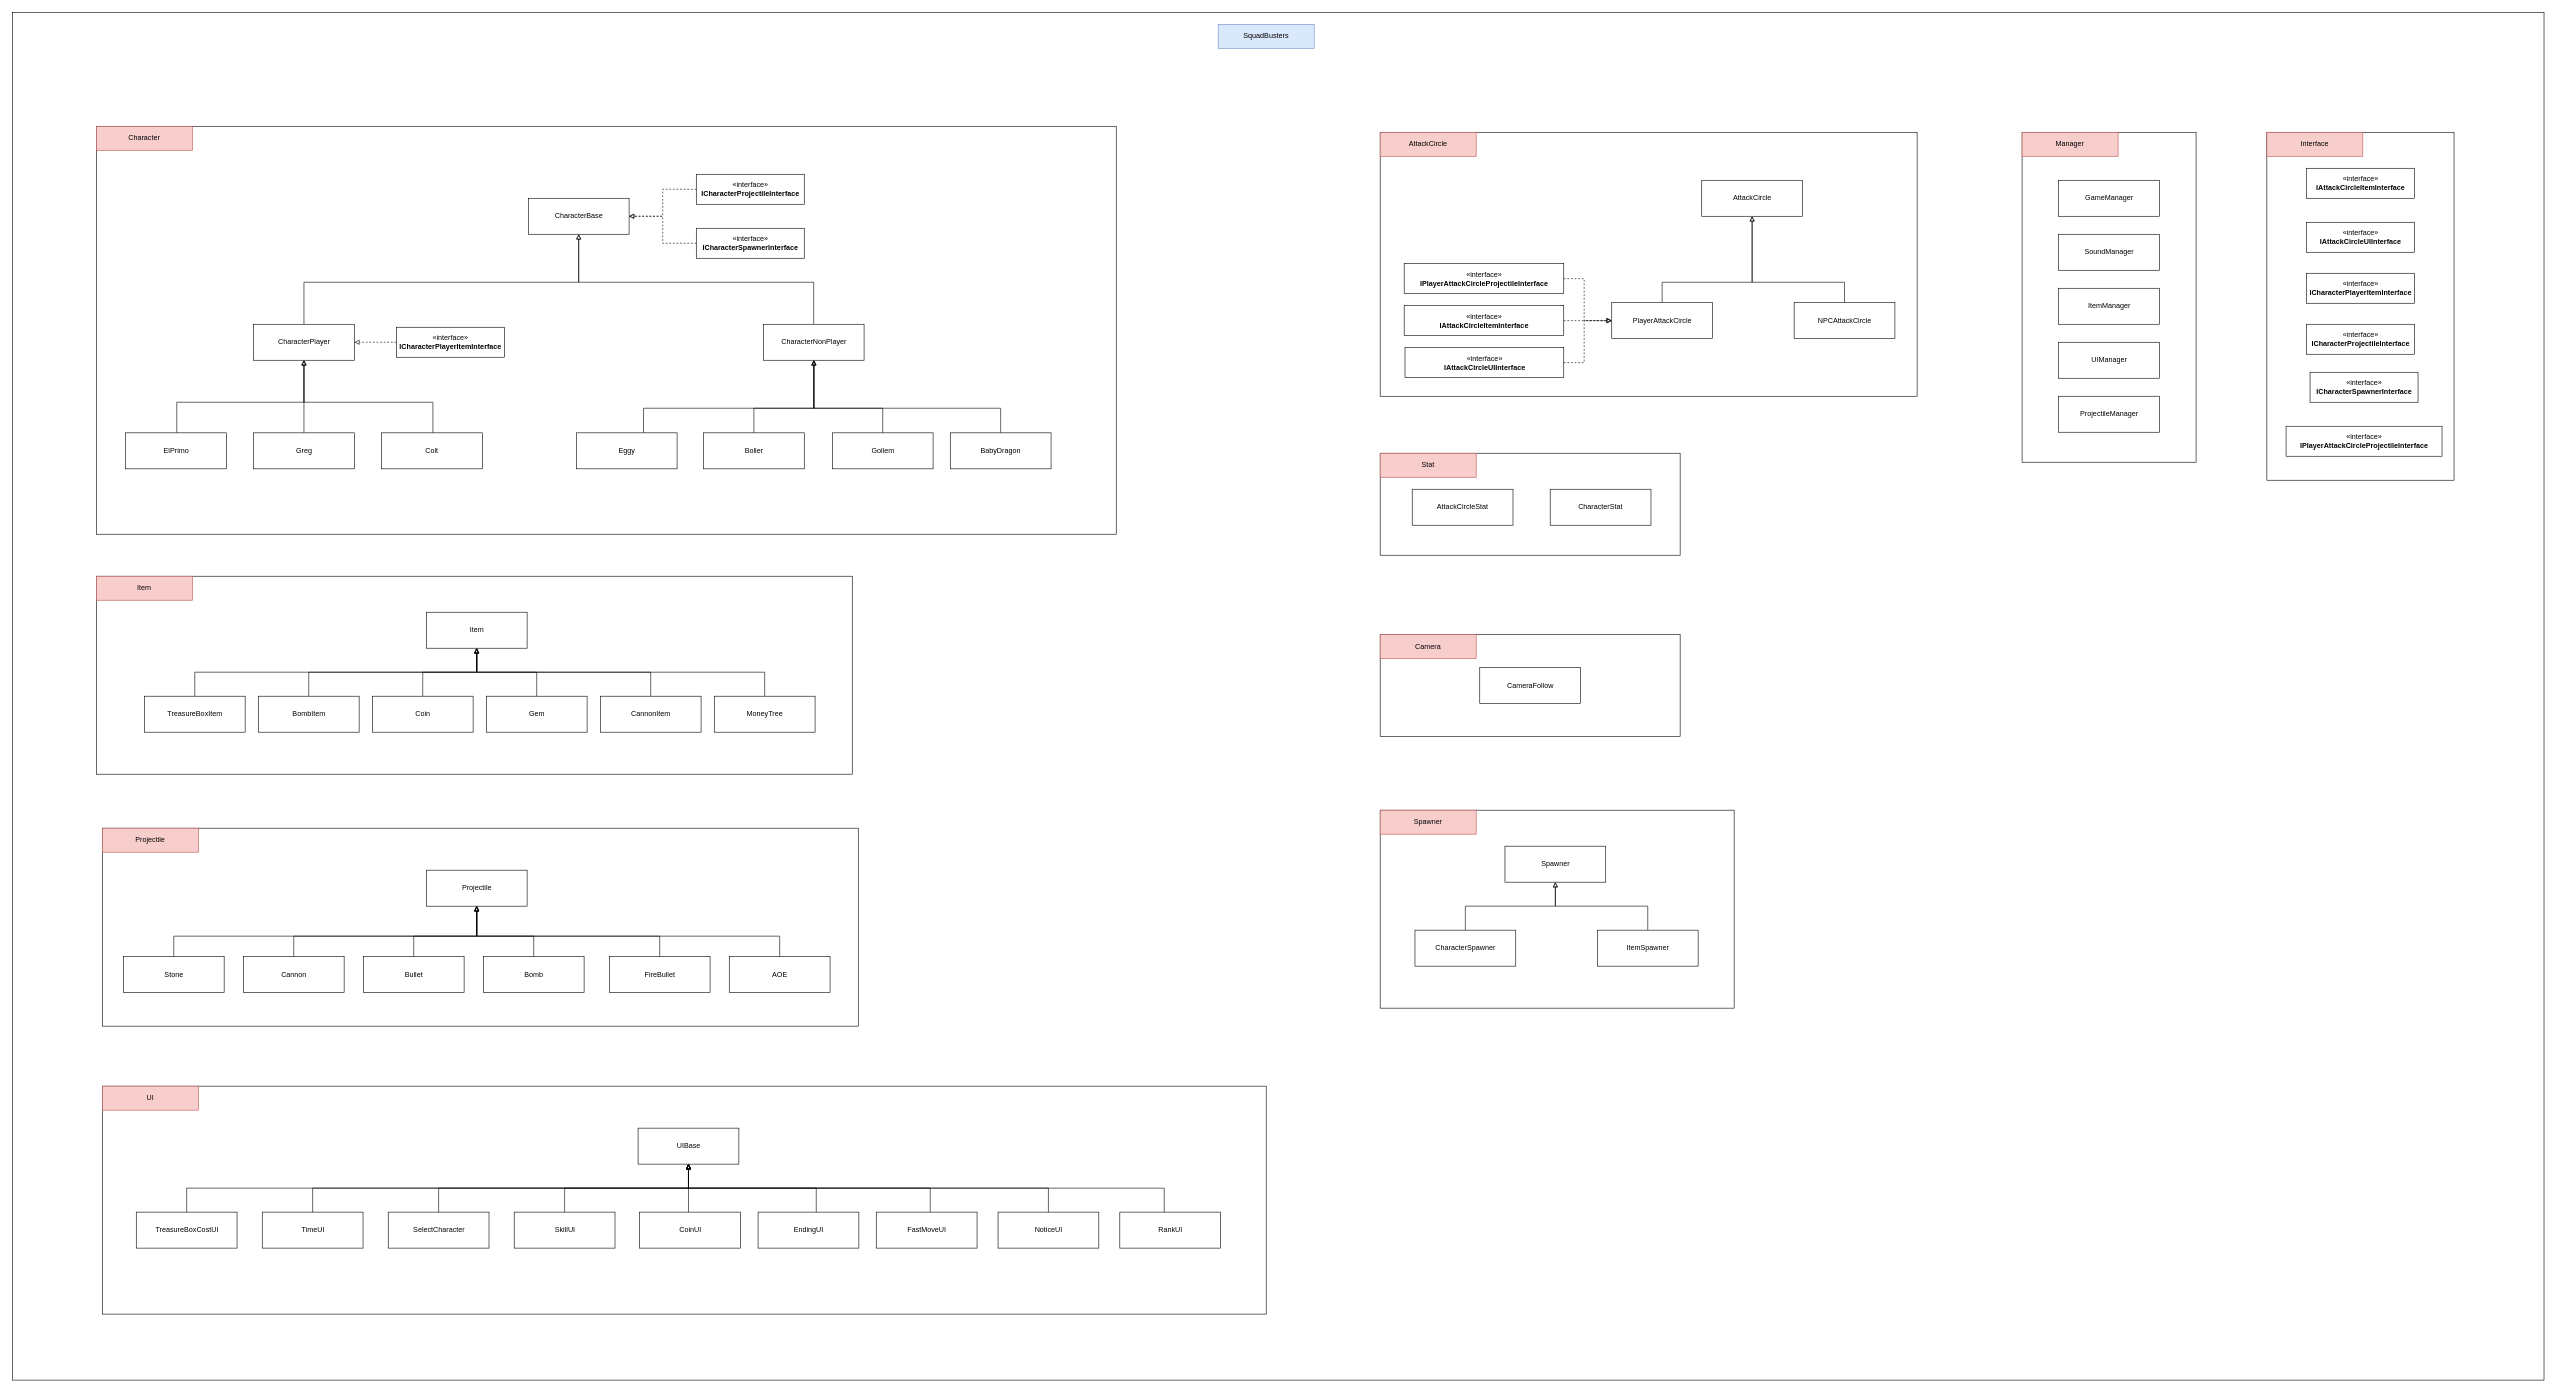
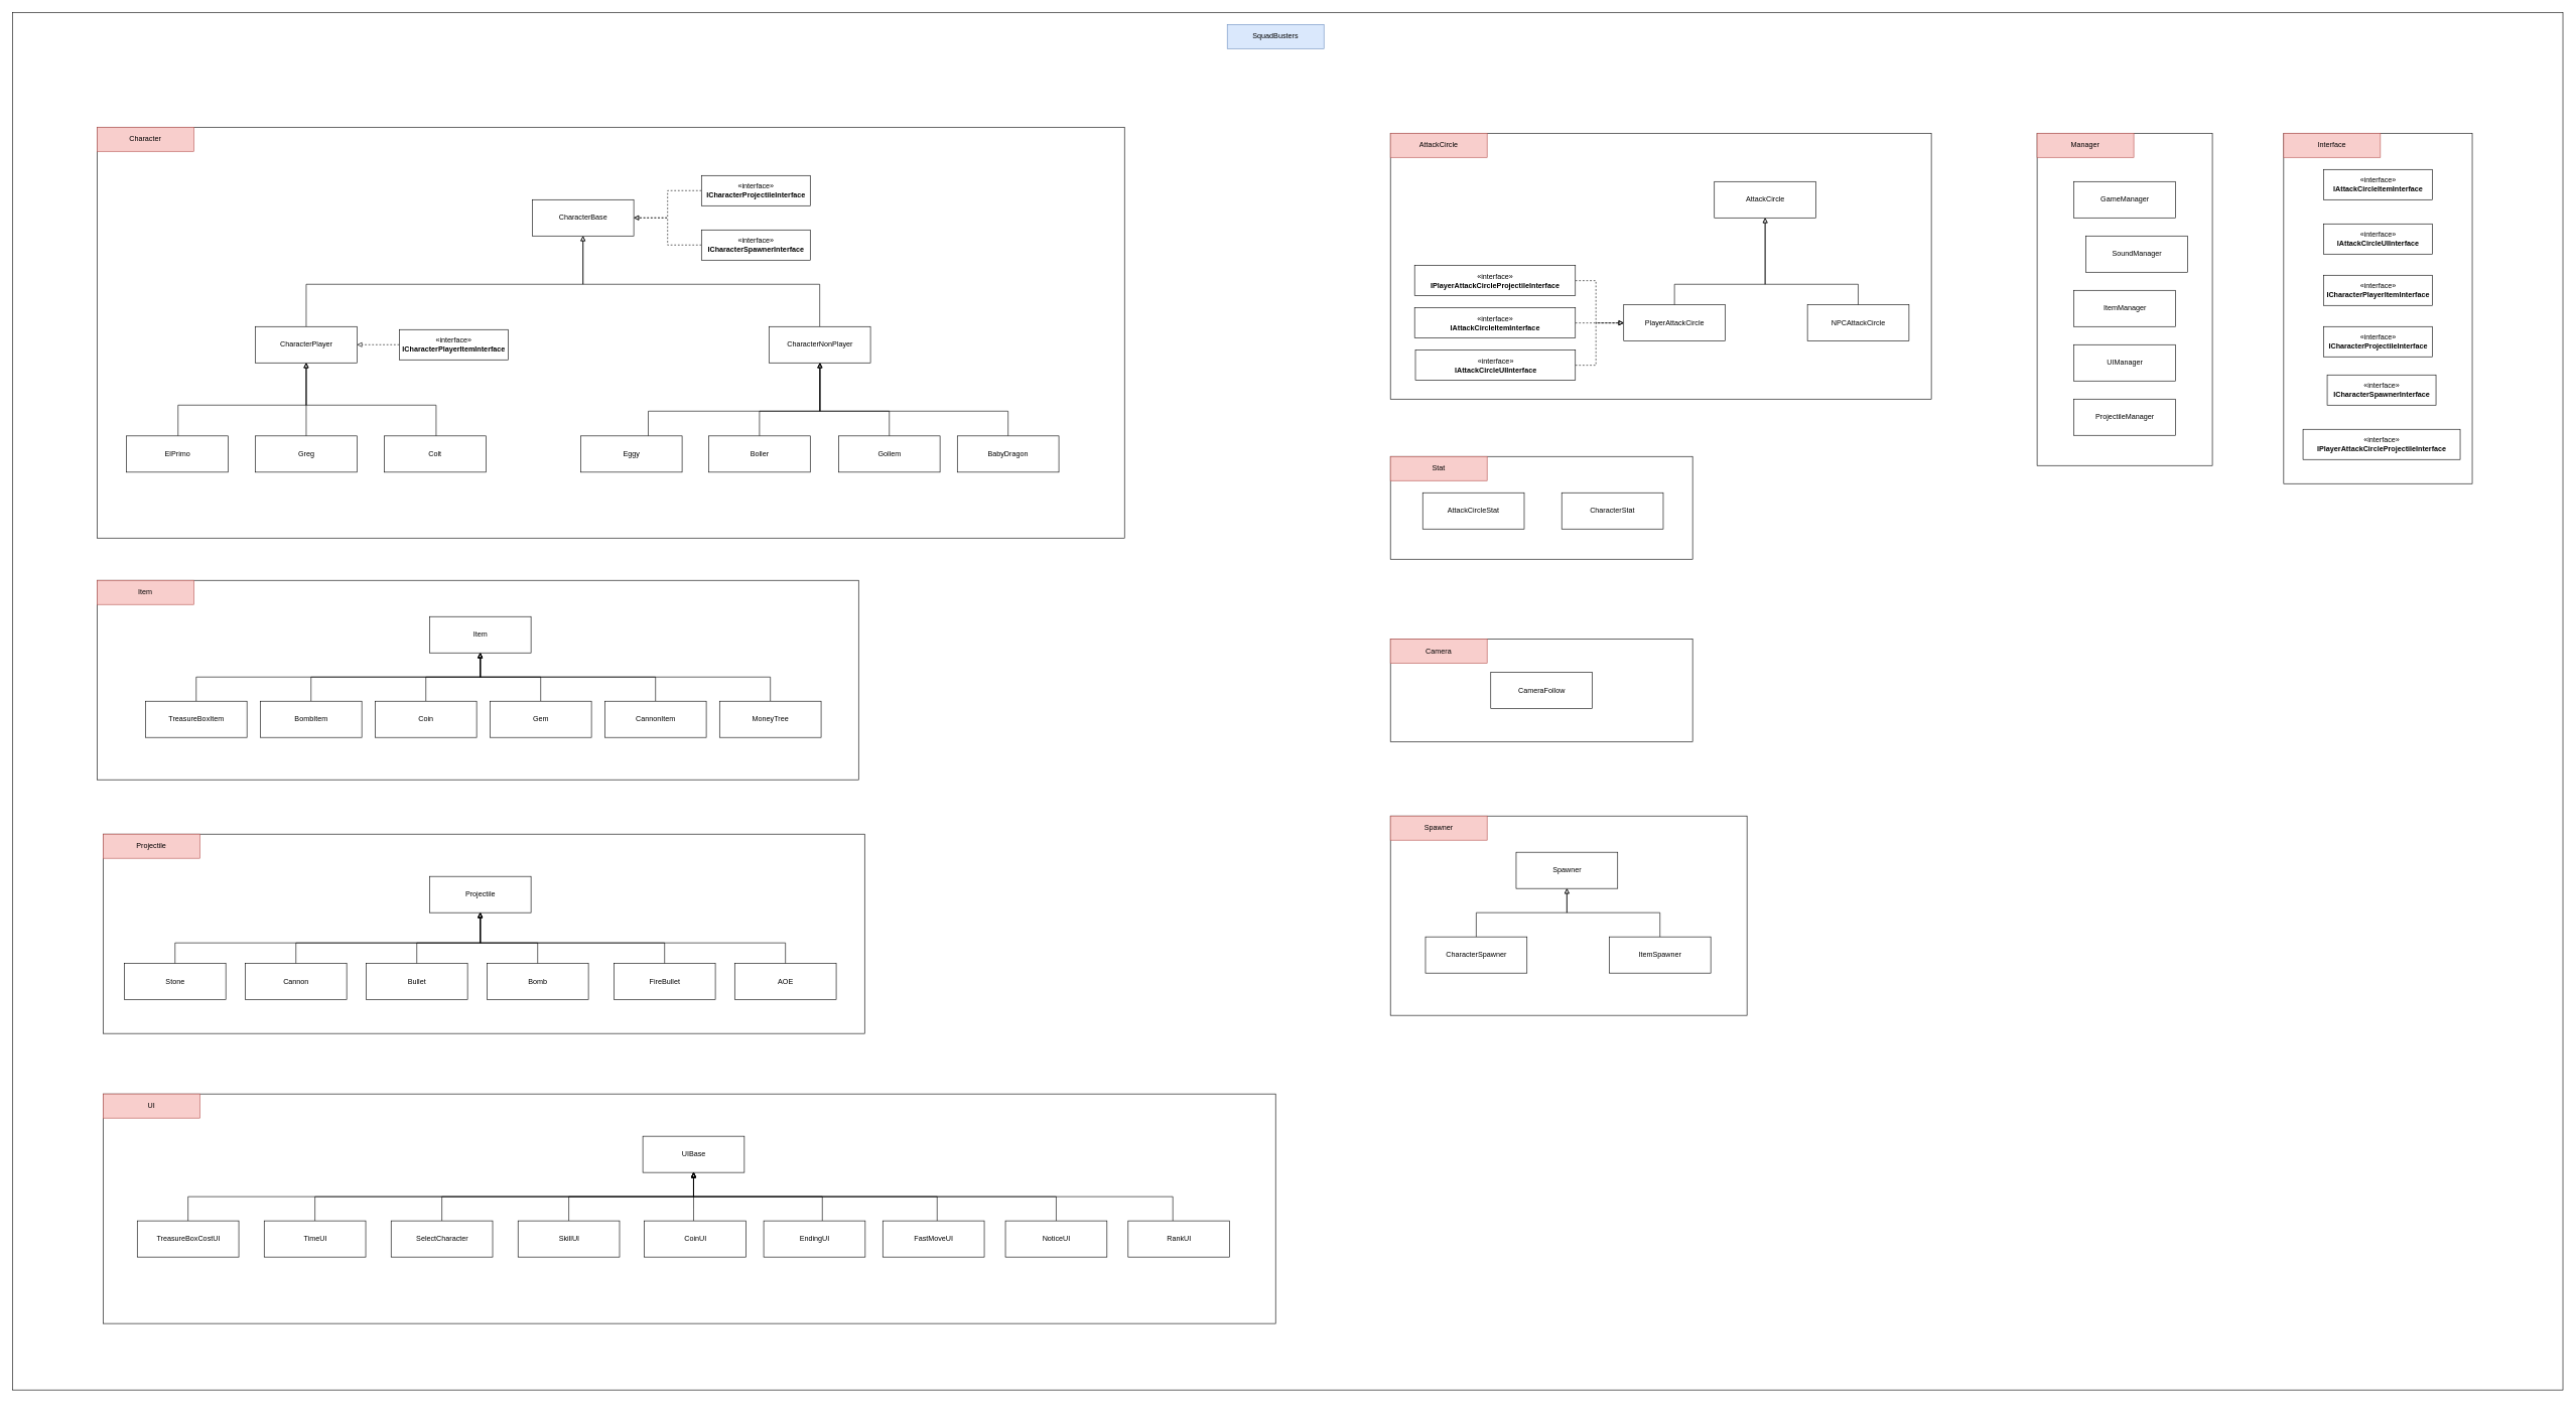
- <mxCell id="98" value="SoundManager" style="html=1;" vertex="1" parent="1"><mxGeometry x="3431" y="390" width="168" height="60" as="geometry" /></mxCell>
+ <mxCell id="98" value="SoundManager" style="html=1;" vertex="1" parent="1"><mxGeometry x="3451" y="390" width="168" height="60" as="geometry" /></mxCell>
